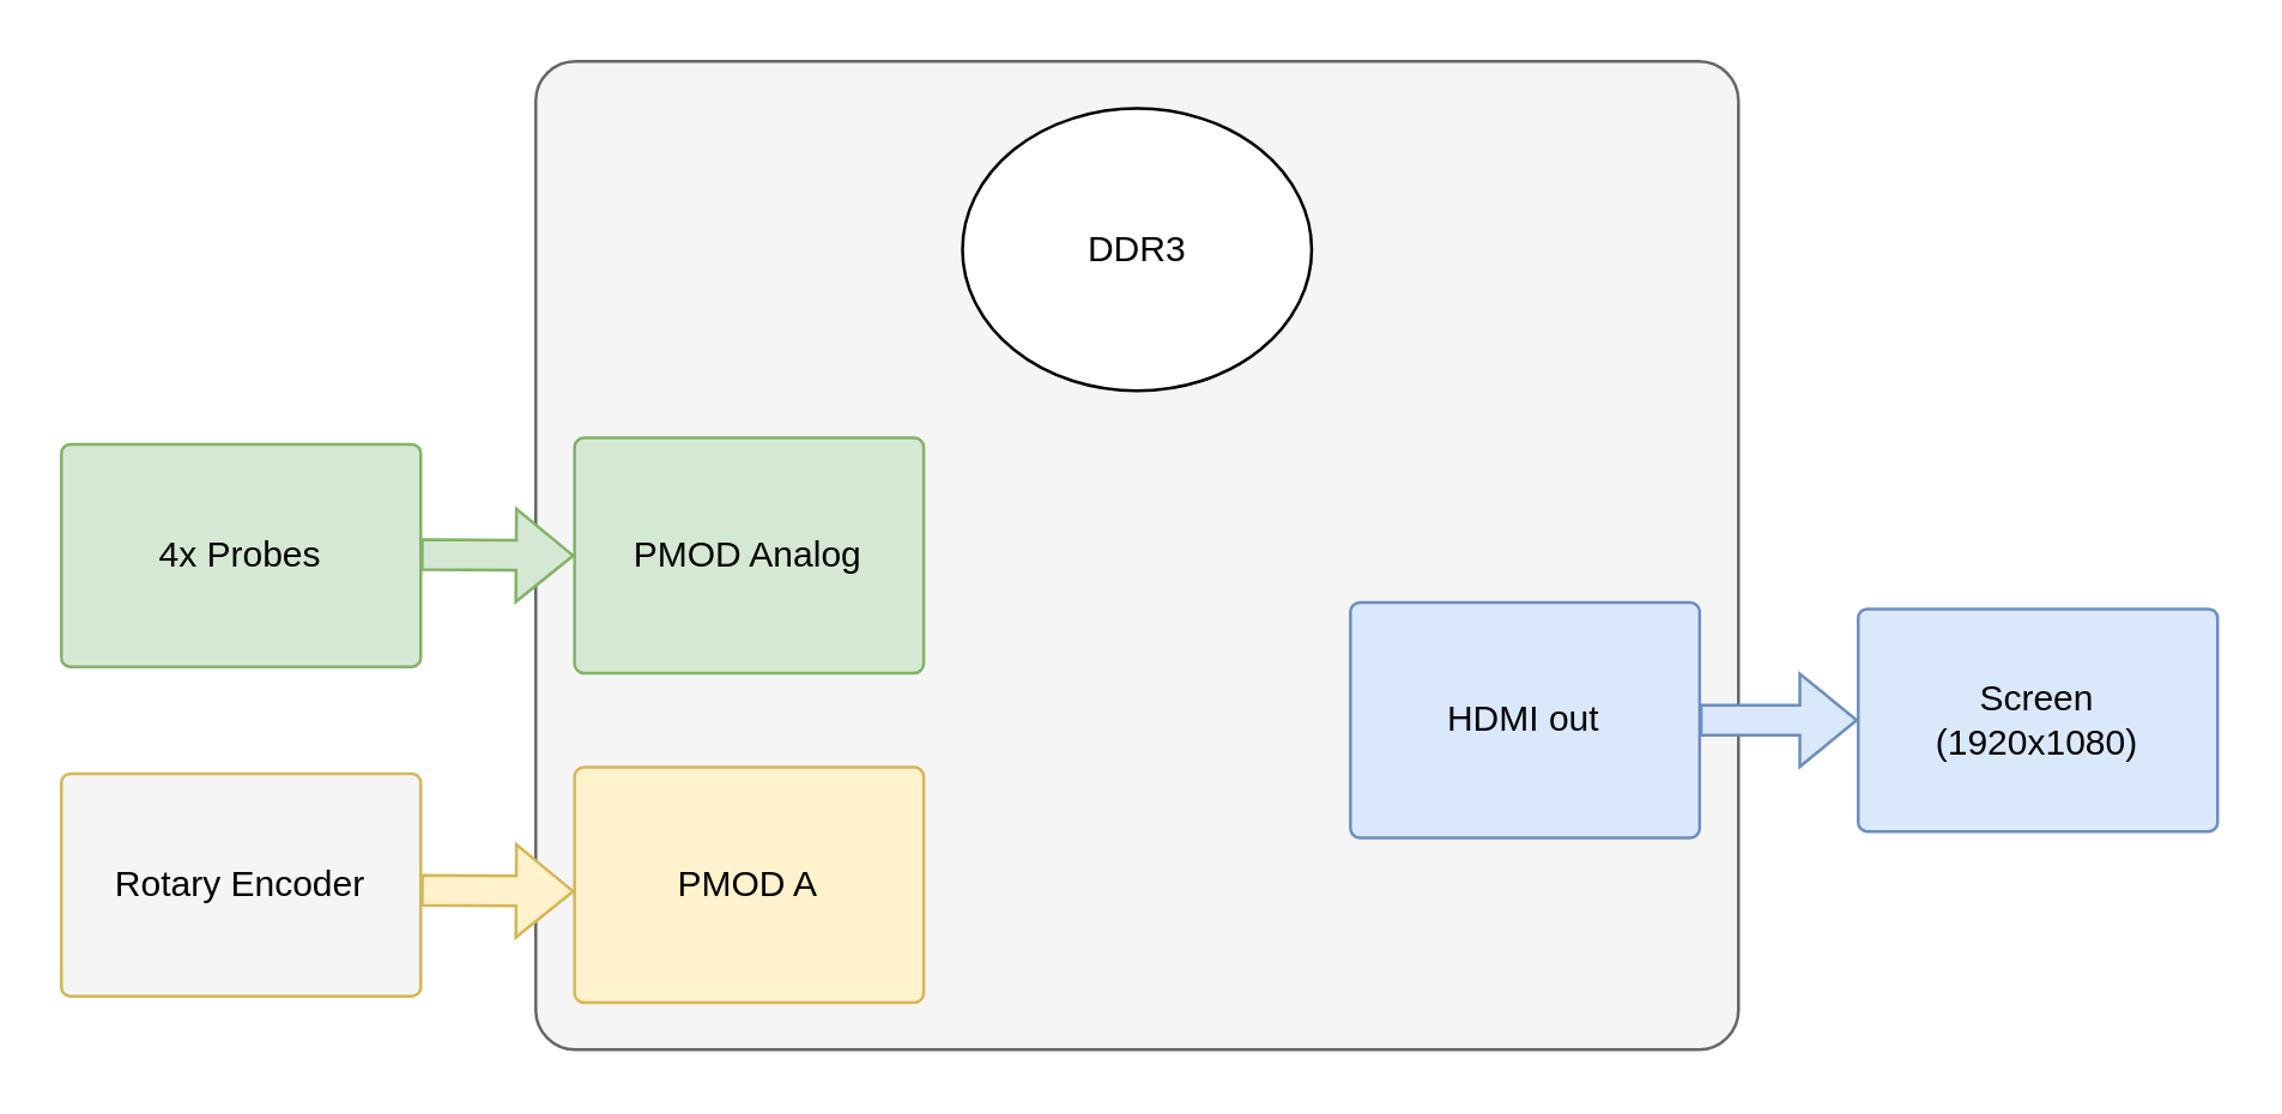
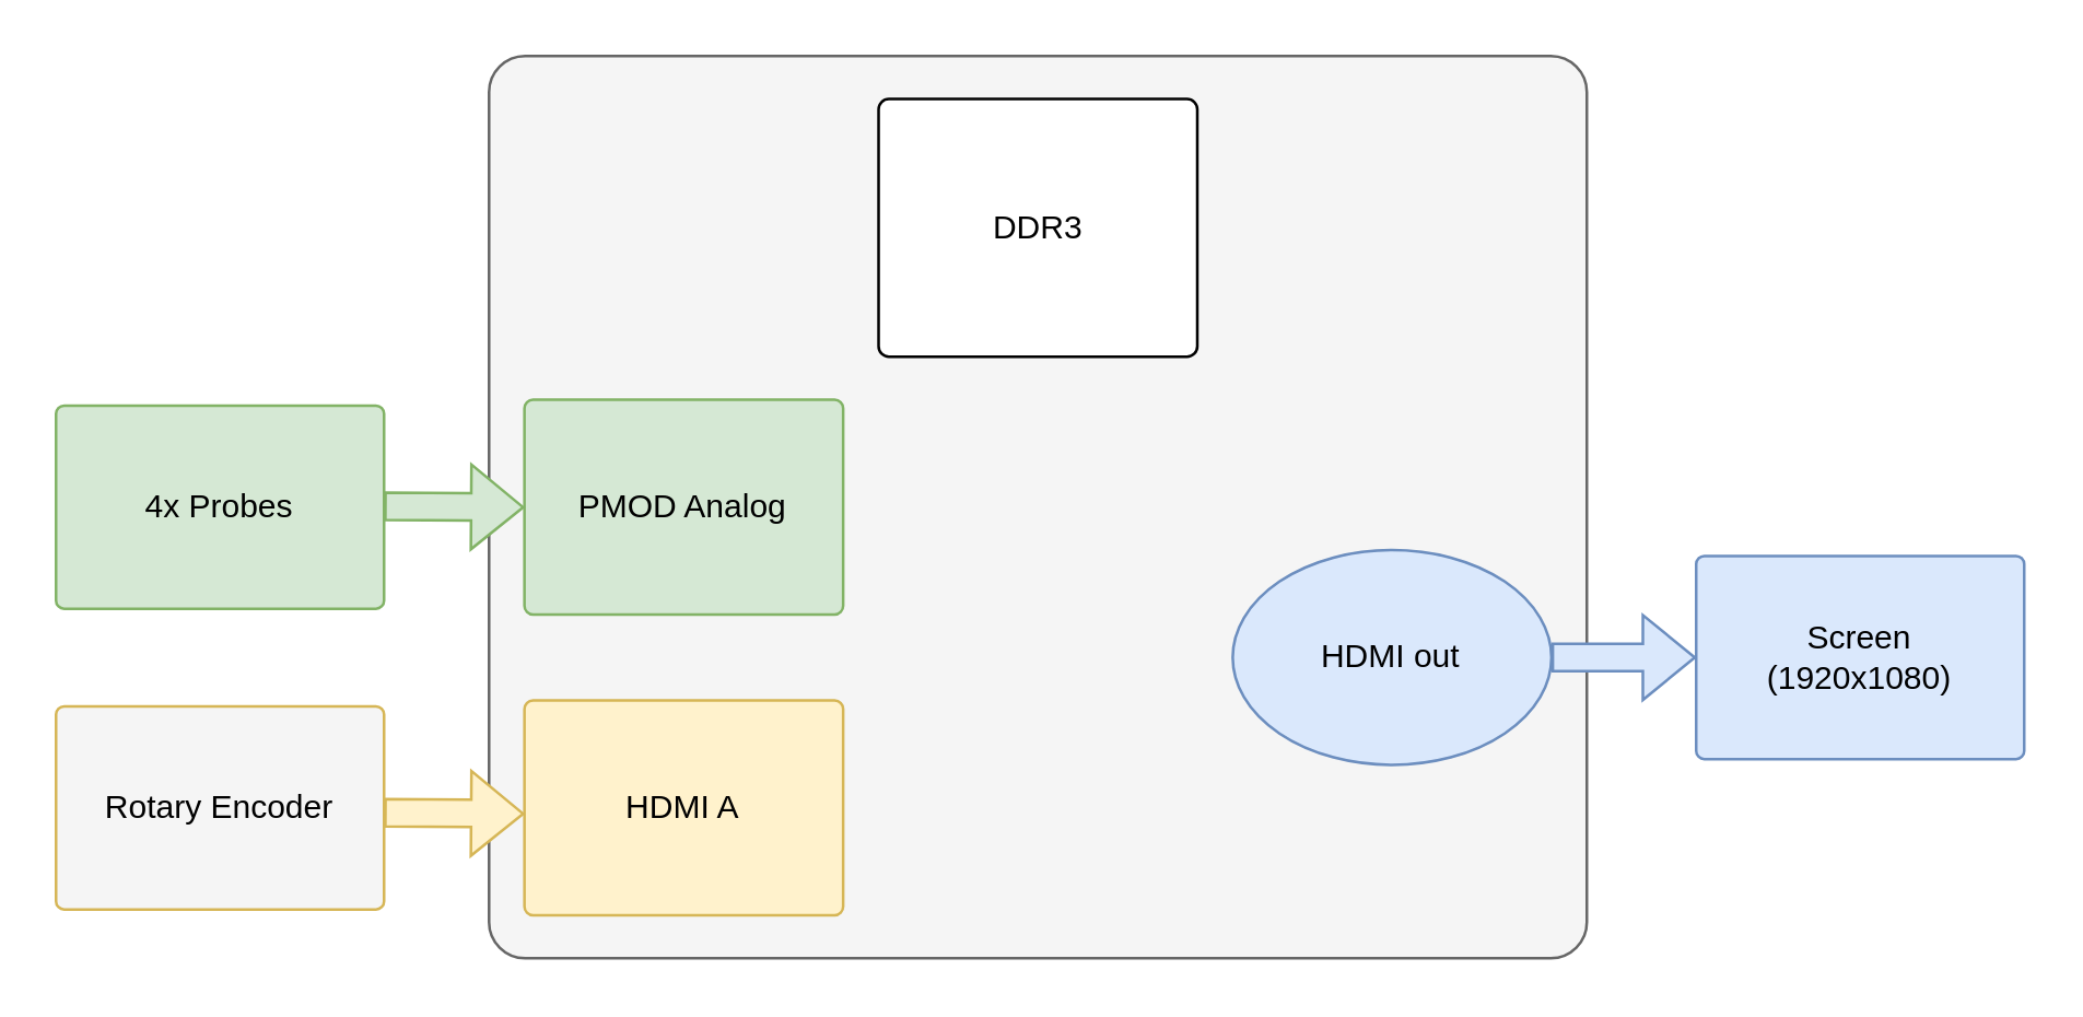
- <mxCell id="6" value="DDR3" style="ellipse;whiteSpace=wrap;html=1;arcSize=4;" vertex="1" parent="1"><mxGeometry x="320.909" y="35.714" width="116.591" height="94.286" as="geometry" /></mxCell>
+ <mxCell id="6" value="DDR3" style="rounded=1;whiteSpace=wrap;html=1;arcSize=4;" vertex="1" parent="1"><mxGeometry x="320.909" y="35.714" width="116.591" height="94.286" as="geometry" /></mxCell>
- <mxCell id="5" value="HDMI out" style="rounded=1;whiteSpace=wrap;html=1;arcSize=4;fillColor=#dae8fc;strokeColor=#6c8ebf;" vertex="1" parent="1"><mxGeometry x="450.455" y="200.714" width="116.591" height="78.571" as="geometry" /></mxCell>
+ <mxCell id="5" value="HDMI out" style="ellipse;whiteSpace=wrap;html=1;arcSize=4;fillColor=#dae8fc;strokeColor=#6c8ebf;" vertex="1" parent="1"><mxGeometry x="450.455" y="200.714" width="116.591" height="78.571" as="geometry" /></mxCell>
- <mxCell id="4" value="PMOD A" style="rounded=1;whiteSpace=wrap;html=1;arcSize=4;fillColor=#fff2cc;strokeColor=#d6b656;" vertex="1" parent="1"><mxGeometry x="191.364" y="255.714" width="116.591" height="78.571" as="geometry" /></mxCell>
+ <mxCell id="4" value="HDMI A" style="rounded=1;whiteSpace=wrap;html=1;arcSize=4;fillColor=#fff2cc;strokeColor=#d6b656;" vertex="1" parent="1"><mxGeometry x="191.364" y="255.714" width="116.591" height="78.571" as="geometry" /></mxCell>
